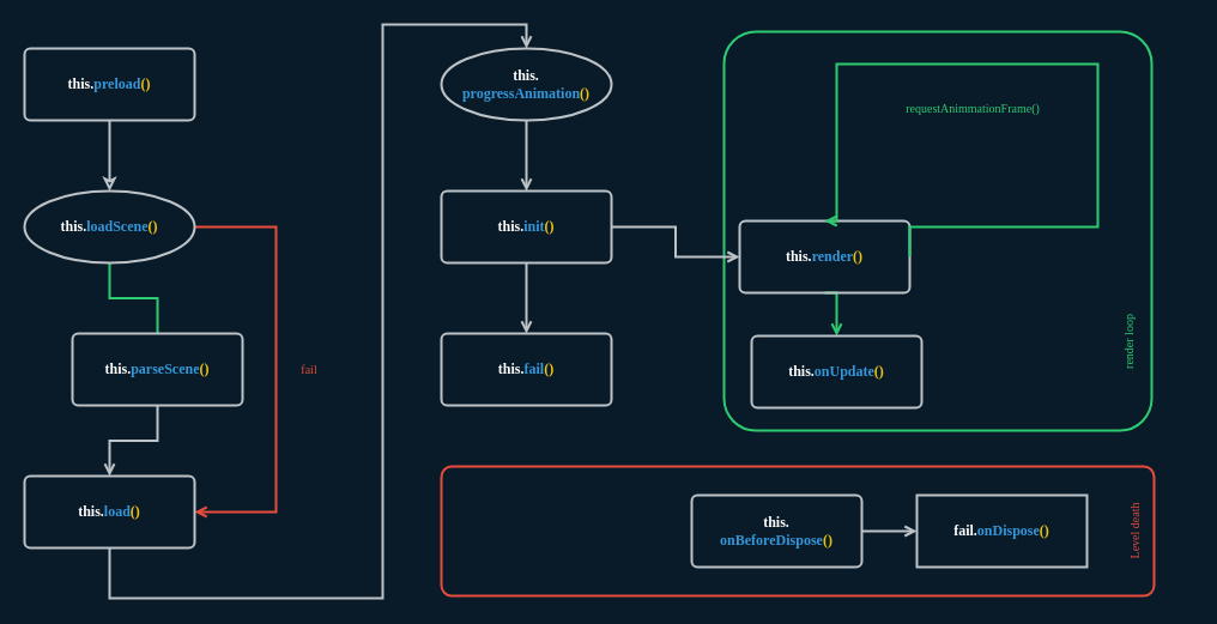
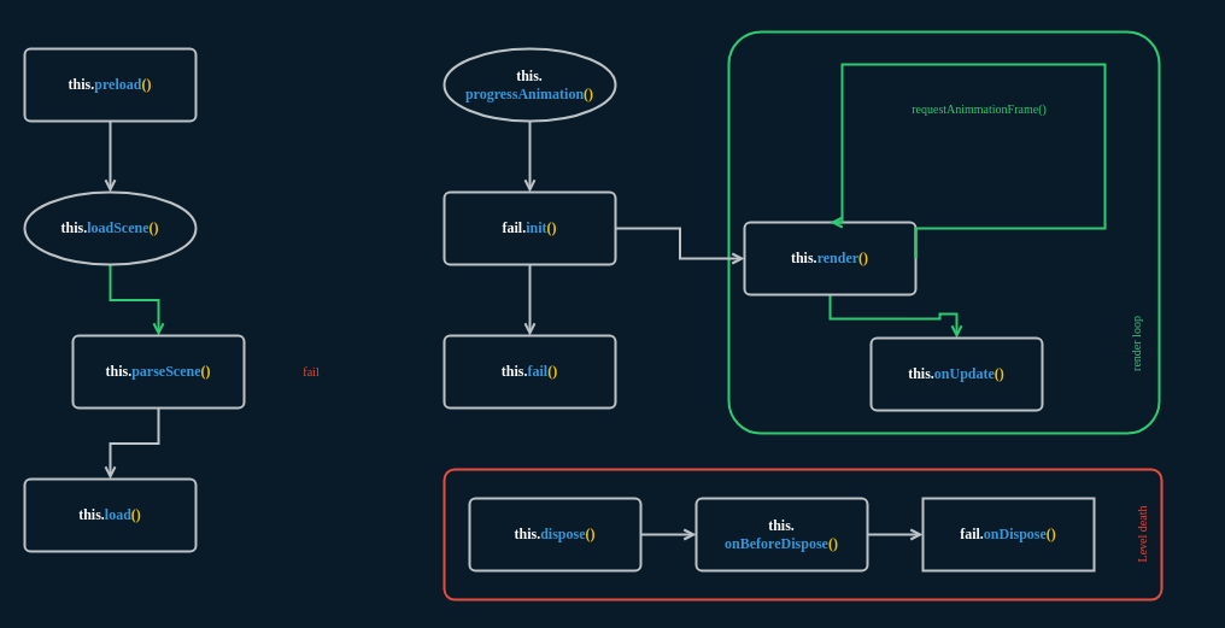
- <mxCell id="4" style="edgeStyle=orthogonalEdgeStyle;rounded=0;orthogonalLoop=1;jettySize=auto;html=1;exitX=0.5;exitY=1;exitDx=0;exitDy=0;strokeWidth=2;endArrow=classic;endFill=0;strokeColor=#BDC3C7;" edge="1" parent="1" source="5" target="8"><mxGeometry relative="1" as="geometry" /></mxCell>
+ <mxCell id="4" style="edgeStyle=orthogonalEdgeStyle;rounded=0;orthogonalLoop=1;jettySize=auto;html=1;exitX=0.5;exitY=1;exitDx=0;exitDy=0;strokeWidth=2;endArrow=open;endFill=0;strokeColor=#BDC3C7;" edge="1" parent="1" source="5" target="8"><mxGeometry relative="1" as="geometry" /></mxCell>
- <mxCell id="18" value="&lt;b&gt;&lt;font color=&quot;#ffffff&quot;&gt;this.&lt;/font&gt;&lt;font color=&quot;#3498db&quot;&gt;init&lt;/font&gt;&lt;font color=&quot;#f1c40f&quot;&gt;()&lt;/font&gt;&lt;/b&gt;" style="rounded=1;whiteSpace=wrap;html=1;fillColor=none;strokeWidth=2;fontFamily=JetBrains Mono ExtraBold;perimeterSpacing=0;arcSize=8;strokeColor=#BDC3C7;" vertex="1" parent="1"><mxGeometry x="368" y="159" width="142" height="60" as="geometry" /></mxCell>
+ <mxCell id="18" value="&lt;b&gt;&lt;font color=&quot;#ffffff&quot;&gt;fail.&lt;/font&gt;&lt;font color=&quot;#3498db&quot;&gt;init&lt;/font&gt;&lt;font color=&quot;#f1c40f&quot;&gt;()&lt;/font&gt;&lt;/b&gt;" style="rounded=1;whiteSpace=wrap;html=1;fillColor=none;strokeWidth=2;fontFamily=JetBrains Mono ExtraBold;perimeterSpacing=0;arcSize=8;strokeColor=#BDC3C7;" vertex="1" parent="1"><mxGeometry x="368" y="159" width="142" height="60" as="geometry" /></mxCell>
- <mxCell id="6" style="edgeStyle=orthogonalEdgeStyle;rounded=0;orthogonalLoop=1;jettySize=auto;html=1;exitX=0.5;exitY=1;exitDx=0;exitDy=0;endArrow=none;endFill=0;strokeWidth=2;strokeColor=#2ecc71;" edge="1" parent="1" source="8" target="10"><mxGeometry relative="1" as="geometry" /></mxCell>
+ <mxCell id="6" style="edgeStyle=orthogonalEdgeStyle;rounded=0;orthogonalLoop=1;jettySize=auto;html=1;exitX=0.5;exitY=1;exitDx=0;exitDy=0;endArrow=open;endFill=0;strokeWidth=2;strokeColor=#2ecc71;" edge="1" parent="1" source="8" target="10"><mxGeometry relative="1" as="geometry" /></mxCell>
- <mxCell id="7" style="edgeStyle=orthogonalEdgeStyle;rounded=0;orthogonalLoop=1;jettySize=auto;html=1;exitX=1;exitY=0.5;exitDx=0;exitDy=0;entryX=1;entryY=0.5;entryDx=0;entryDy=0;endArrow=open;endFill=0;strokeWidth=2;strokeColor=#e74c3c;" edge="1" parent="1" source="8" target="12"><mxGeometry relative="1" as="geometry"><Array as="points"><mxPoint x="230" y="189" /><mxPoint x="230" y="427" /></Array></mxGeometry></mxCell>
- <mxCell id="24" value="&lt;b&gt;&lt;font color=&quot;#ffffff&quot;&gt;this.&lt;/font&gt;&lt;font color=&quot;#3498db&quot;&gt;onUpdate&lt;/font&gt;&lt;font color=&quot;#f1c40f&quot;&gt;()&lt;/font&gt;&lt;/b&gt;" style="rounded=1;whiteSpace=wrap;html=1;fillColor=none;strokeWidth=2;fontFamily=JetBrains Mono ExtraBold;perimeterSpacing=0;arcSize=8;strokeColor=#BDC3C7;" vertex="1" parent="1"><mxGeometry x="627" y="280" width="142" height="60" as="geometry" /></mxCell>
+ <mxCell id="24" value="&lt;b&gt;&lt;font color=&quot;#ffffff&quot;&gt;this.&lt;/font&gt;&lt;font color=&quot;#3498db&quot;&gt;onUpdate&lt;/font&gt;&lt;font color=&quot;#f1c40f&quot;&gt;()&lt;/font&gt;&lt;/b&gt;" style="rounded=1;whiteSpace=wrap;html=1;fillColor=none;strokeWidth=2;fontFamily=JetBrains Mono ExtraBold;perimeterSpacing=0;arcSize=8;strokeColor=#BDC3C7;" vertex="1" parent="1"><mxGeometry x="722" y="280" width="142" height="60" as="geometry" /></mxCell>
- <mxCell id="11" style="edgeStyle=orthogonalEdgeStyle;rounded=0;orthogonalLoop=1;jettySize=auto;html=1;exitX=0.5;exitY=1;exitDx=0;exitDy=0;entryX=0.5;entryY=0;entryDx=0;entryDy=0;endArrow=open;endFill=0;strokeColor=#BDC3C7;strokeWidth=2;" edge="1" parent="1" source="12" target="15"><mxGeometry relative="1" as="geometry"><Array as="points"><mxPoint x="91" y="499" /><mxPoint x="319" y="499" /><mxPoint x="319" y="20" /><mxPoint x="439" y="20" /></Array></mxGeometry></mxCell>
+ <mxCell id="28" value="&lt;b&gt;&lt;font color=&quot;#ffffff&quot;&gt;this.&lt;/font&gt;&lt;font color=&quot;#3498db&quot;&gt;dispose&lt;/font&gt;&lt;font color=&quot;#f1c40f&quot;&gt;()&lt;/font&gt;&lt;/b&gt;" style="rounded=1;whiteSpace=wrap;html=1;fillColor=none;strokeWidth=2;fontFamily=JetBrains Mono ExtraBold;perimeterSpacing=0;arcSize=8;strokeColor=#BDC3C7;" vertex="1" parent="1"><mxGeometry x="389" y="413" width="142" height="60" as="geometry" /></mxCell>
+ <mxCell id="27" style="edgeStyle=orthogonalEdgeStyle;rounded=0;orthogonalLoop=1;jettySize=auto;html=1;exitX=1;exitY=0.5;exitDx=0;exitDy=0;entryX=0;entryY=0.5;entryDx=0;entryDy=0;endArrow=open;endFill=0;strokeWidth=2;fontSize=12;fontColor=#2ECC71;strokeColor=#BDC3C7;" edge="1" parent="1" source="28" target="30"><mxGeometry relative="1" as="geometry" /></mxCell>
